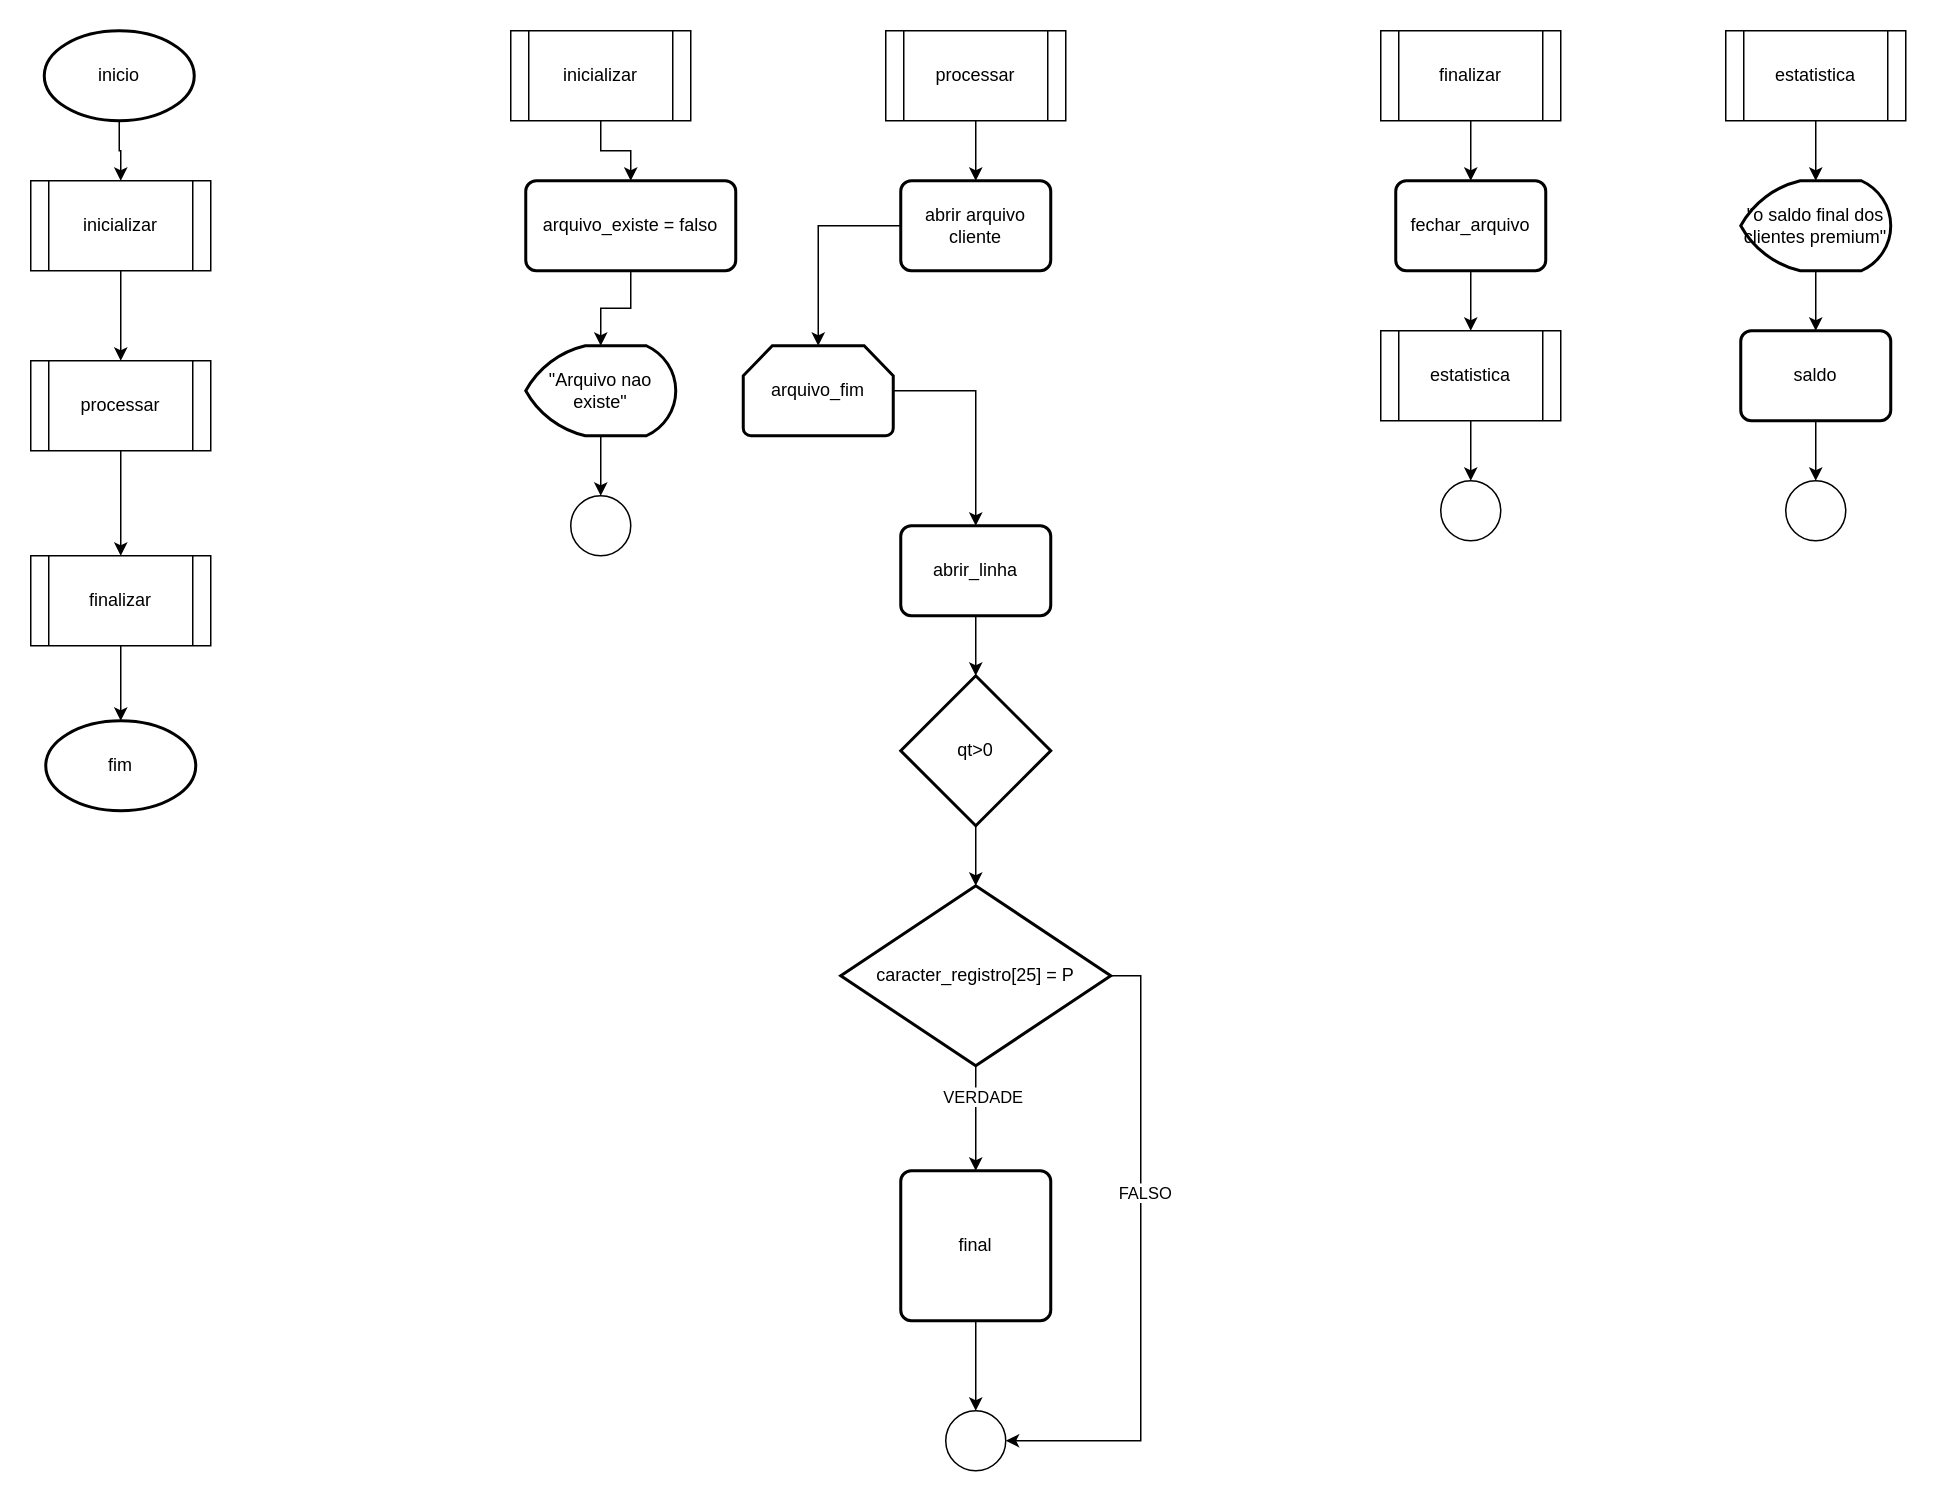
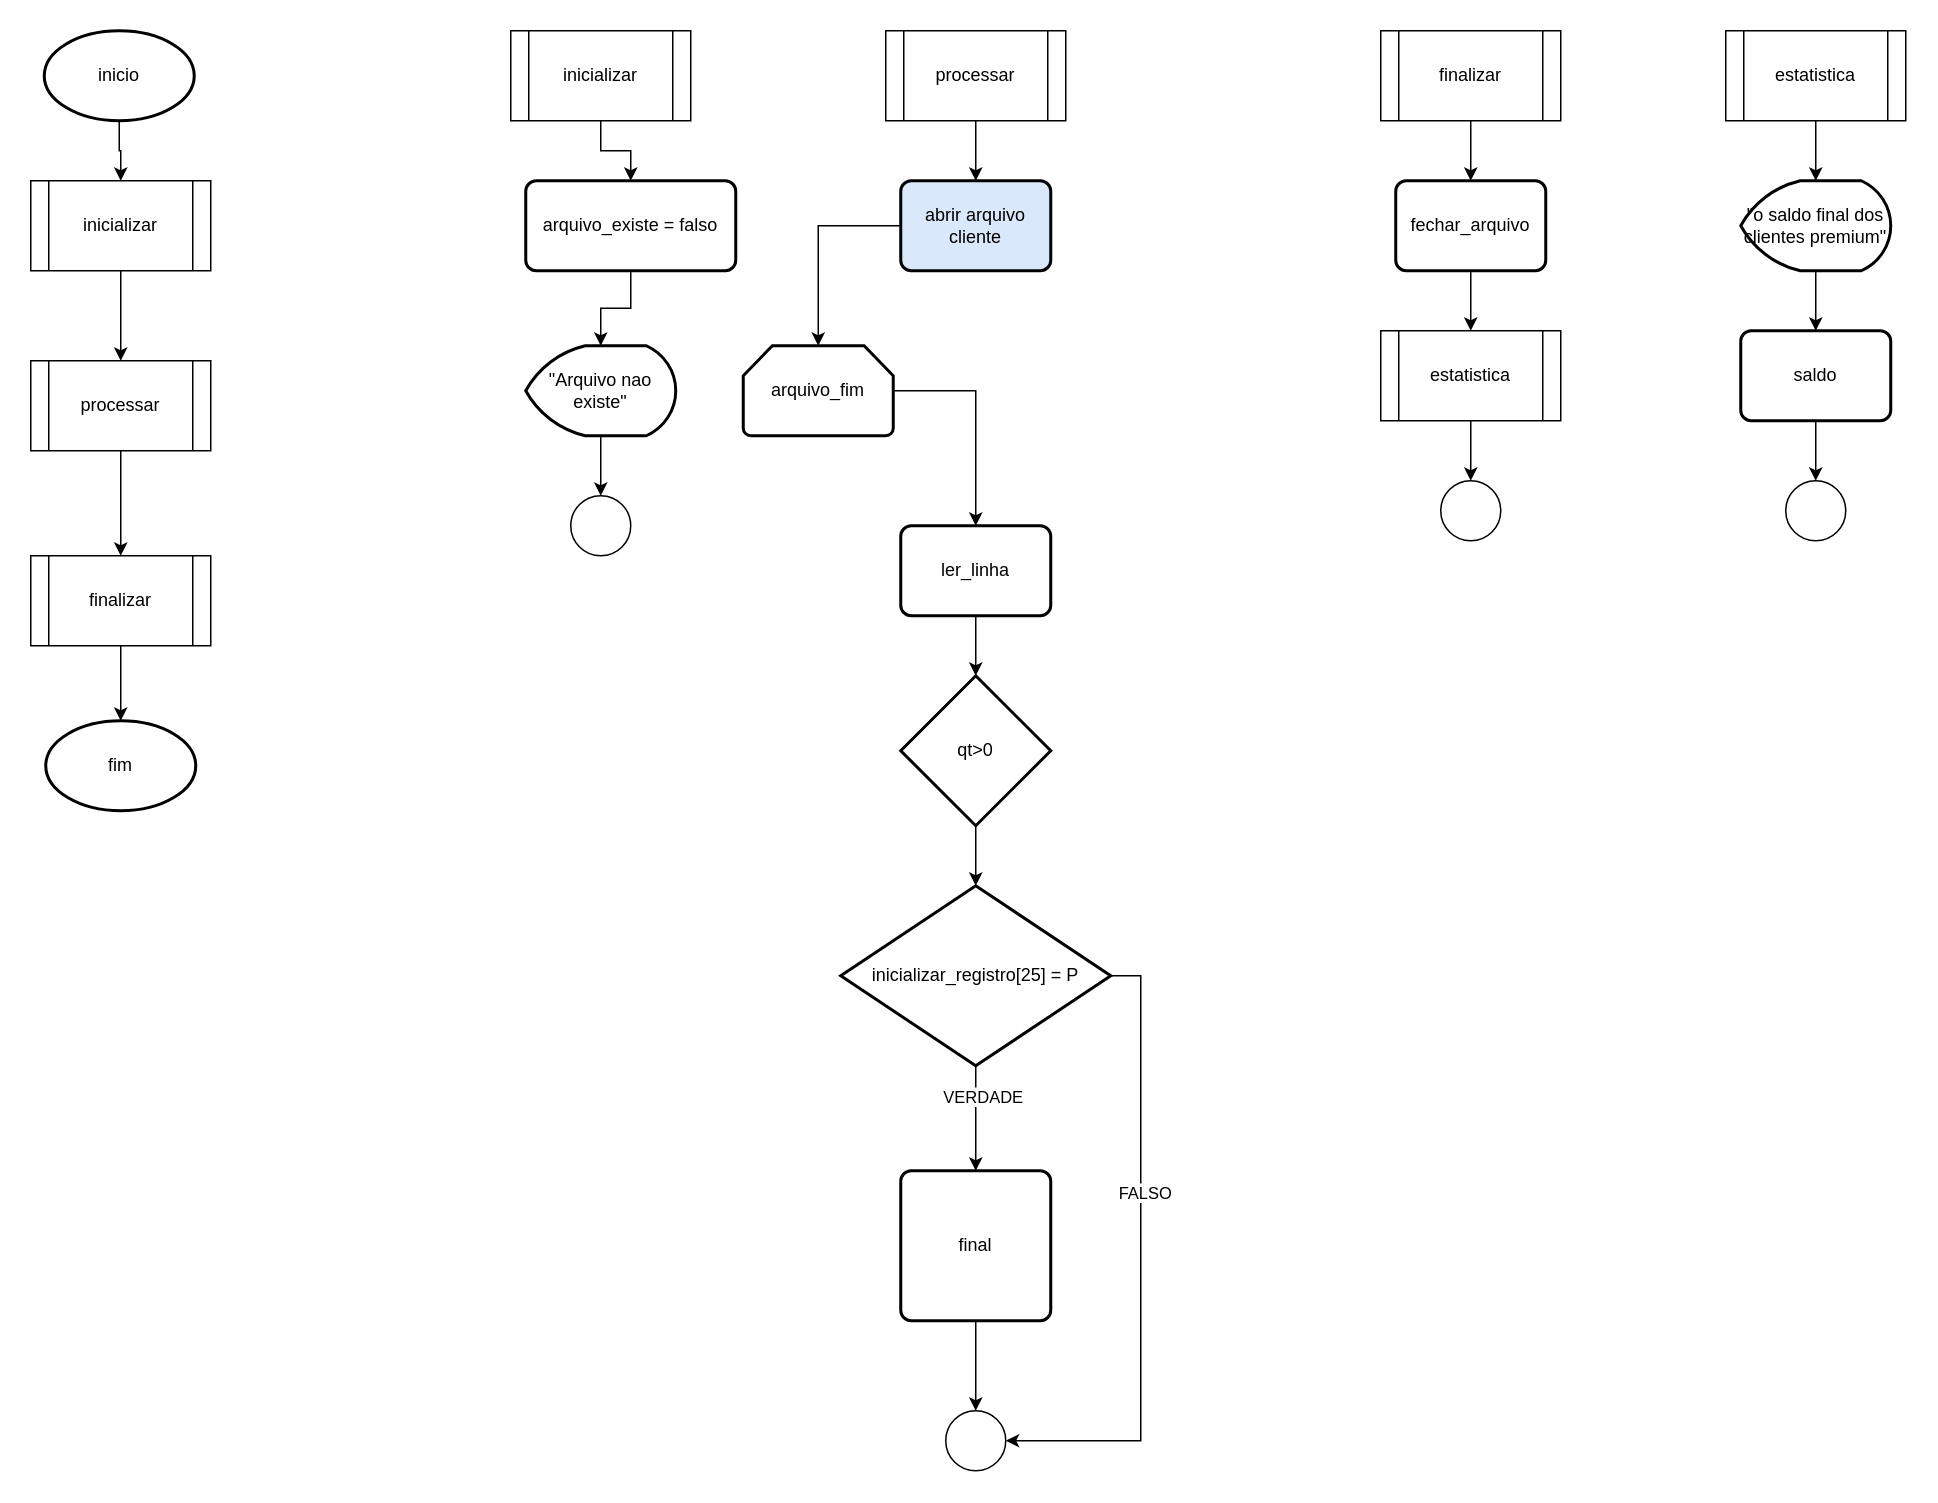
- <mxCell id="20" value="abrir arquivo cliente" style="rounded=1;whiteSpace=wrap;html=1;absoluteArcSize=1;arcSize=14;strokeWidth=2;" vertex="1" parent="1"><mxGeometry x="600" y="120" width="100" height="60" as="geometry" /></mxCell>
+ <mxCell id="20" value="abrir arquivo cliente" style="rounded=1;whiteSpace=wrap;html=1;absoluteArcSize=1;arcSize=14;strokeWidth=2;fillColor=#dae8fc;" vertex="1" parent="1"><mxGeometry x="600" y="120" width="100" height="60" as="geometry" /></mxCell>
- <mxCell id="23" value="abrir_linha" style="rounded=1;whiteSpace=wrap;html=1;absoluteArcSize=1;arcSize=14;strokeWidth=2;" vertex="1" parent="1"><mxGeometry x="600" y="350" width="100" height="60" as="geometry" /></mxCell>
+ <mxCell id="23" value="ler_linha" style="rounded=1;whiteSpace=wrap;html=1;absoluteArcSize=1;arcSize=14;strokeWidth=2;" vertex="1" parent="1"><mxGeometry x="600" y="350" width="100" height="60" as="geometry" /></mxCell>
- <mxCell id="28" value="caracter_registro[25] = P" style="strokeWidth=2;html=1;shape=mxgraph.flowchart.decision;whiteSpace=wrap;direction=west;" vertex="1" parent="1"><mxGeometry x="560" y="590" width="180" height="120" as="geometry" /></mxCell>
+ <mxCell id="28" value="inicializar_registro[25] = P" style="strokeWidth=2;html=1;shape=mxgraph.flowchart.decision;whiteSpace=wrap;direction=west;" vertex="1" parent="1"><mxGeometry x="560" y="590" width="180" height="120" as="geometry" /></mxCell>
